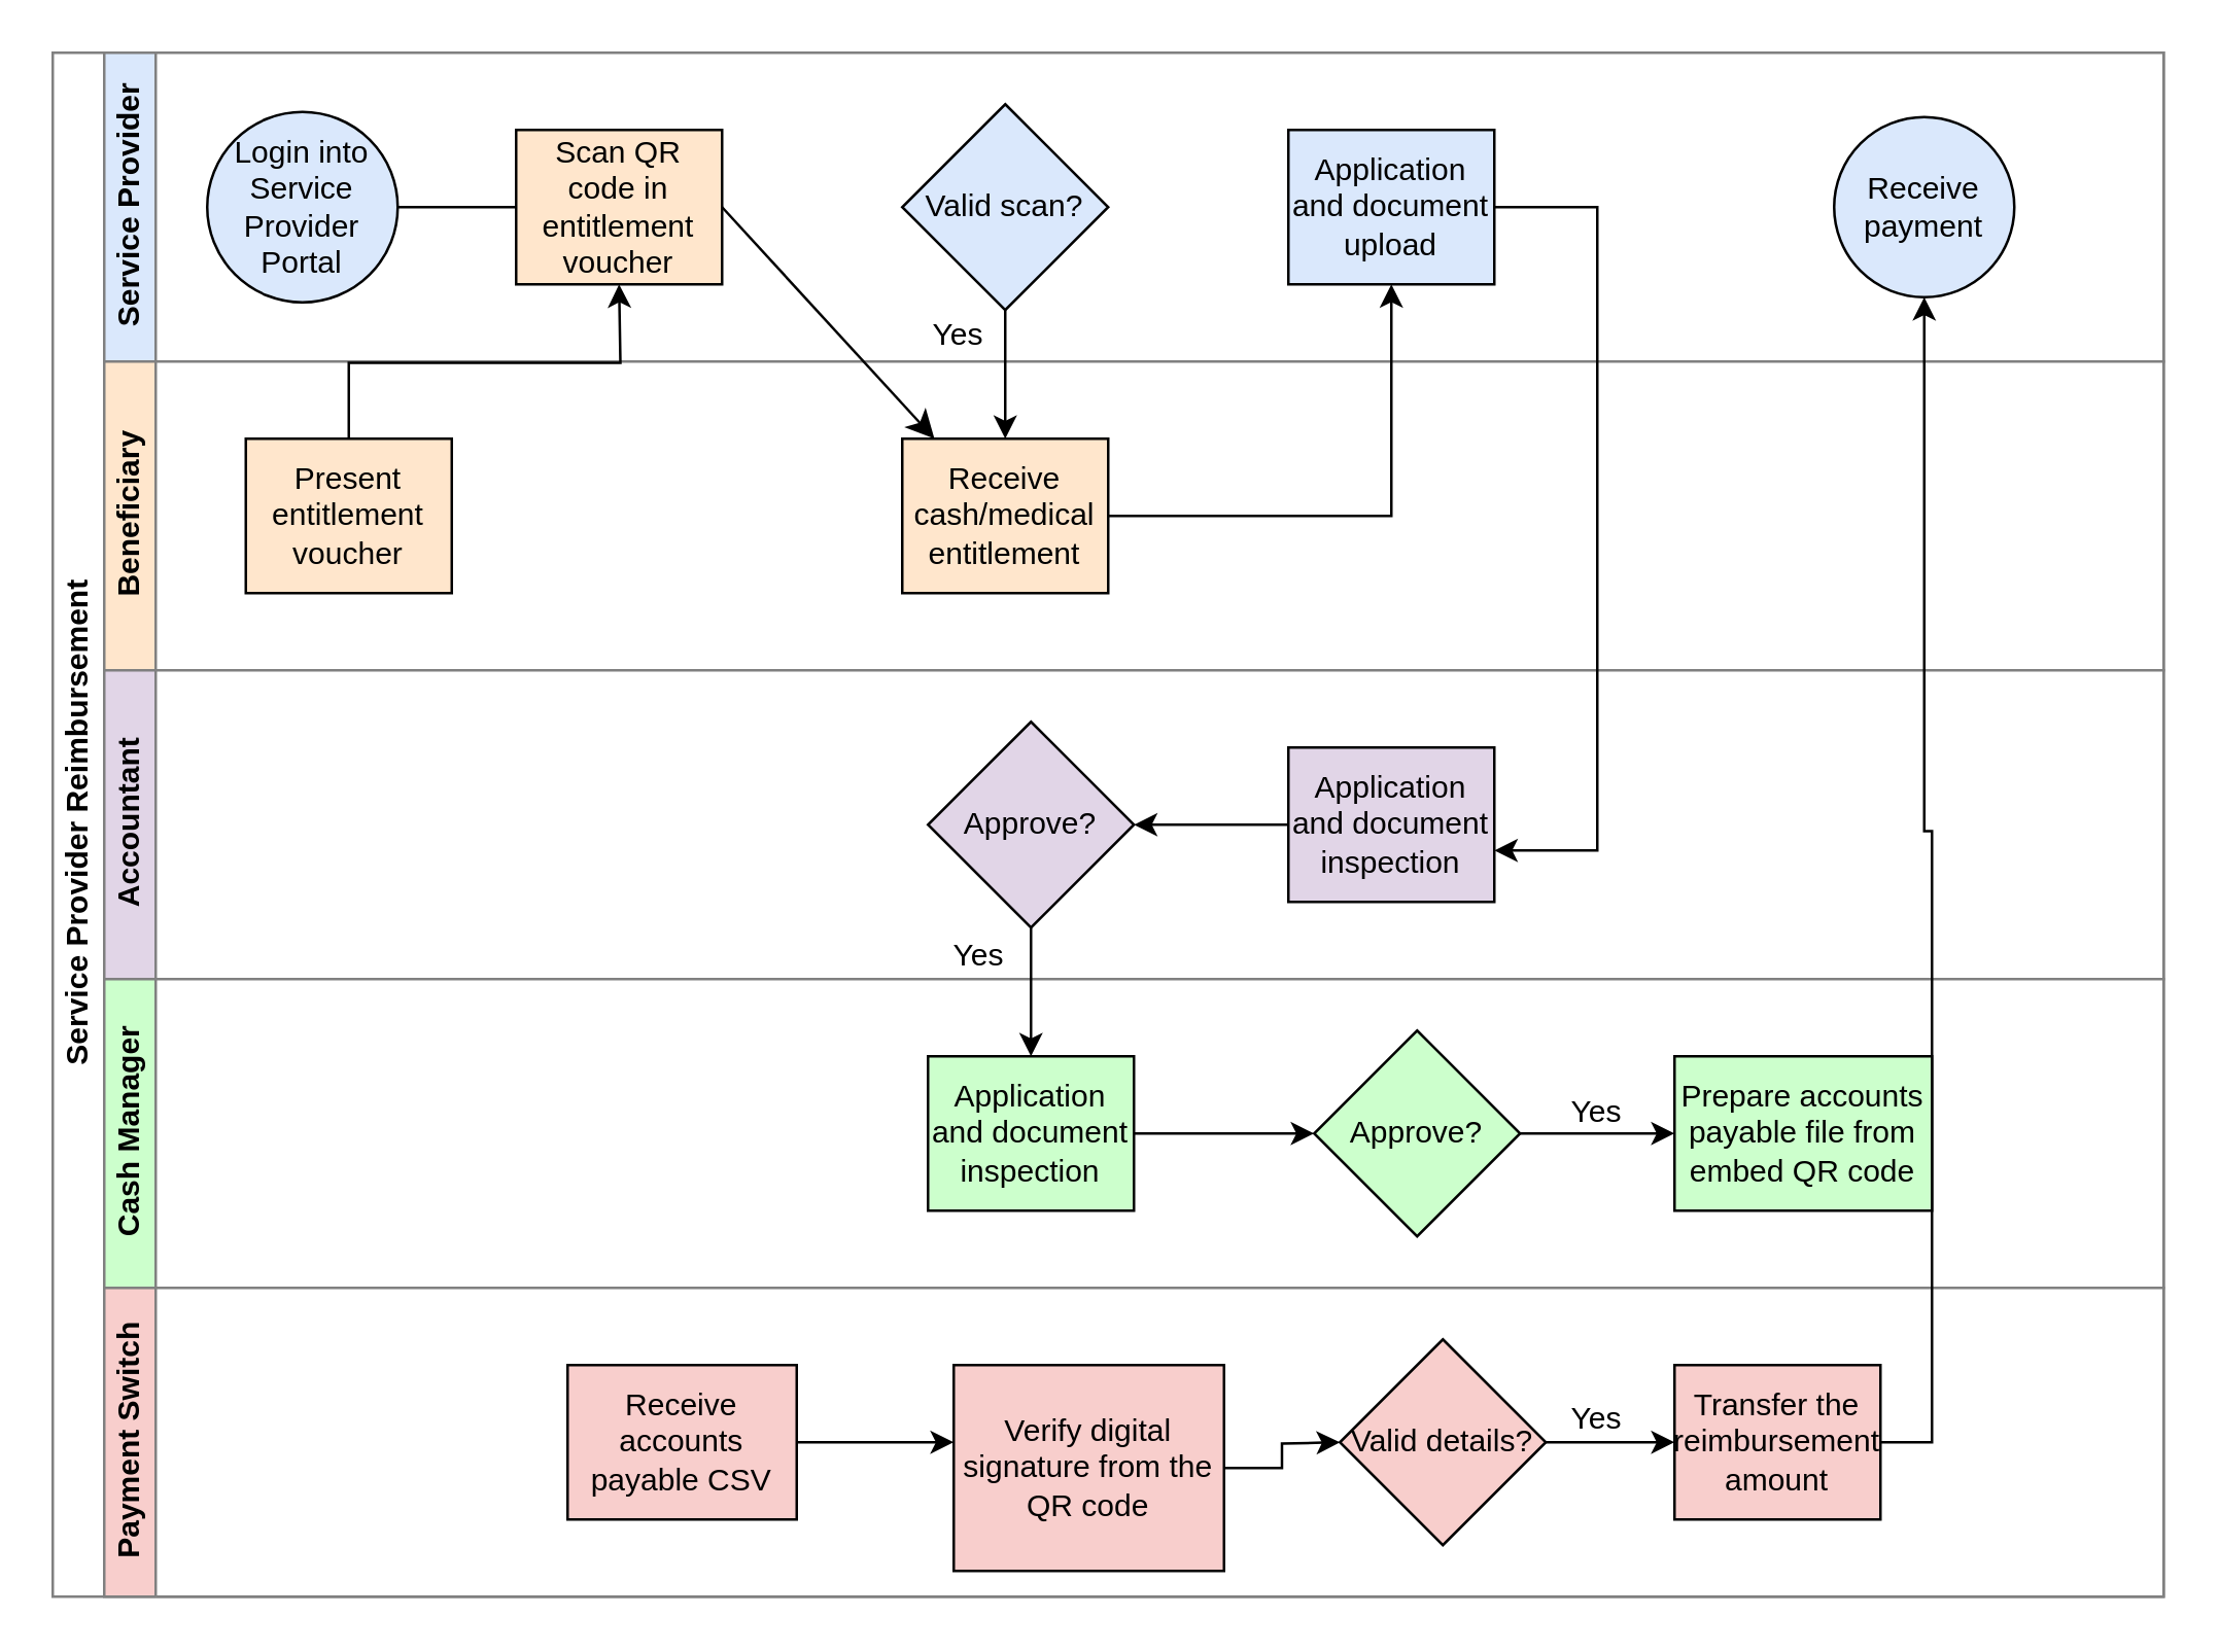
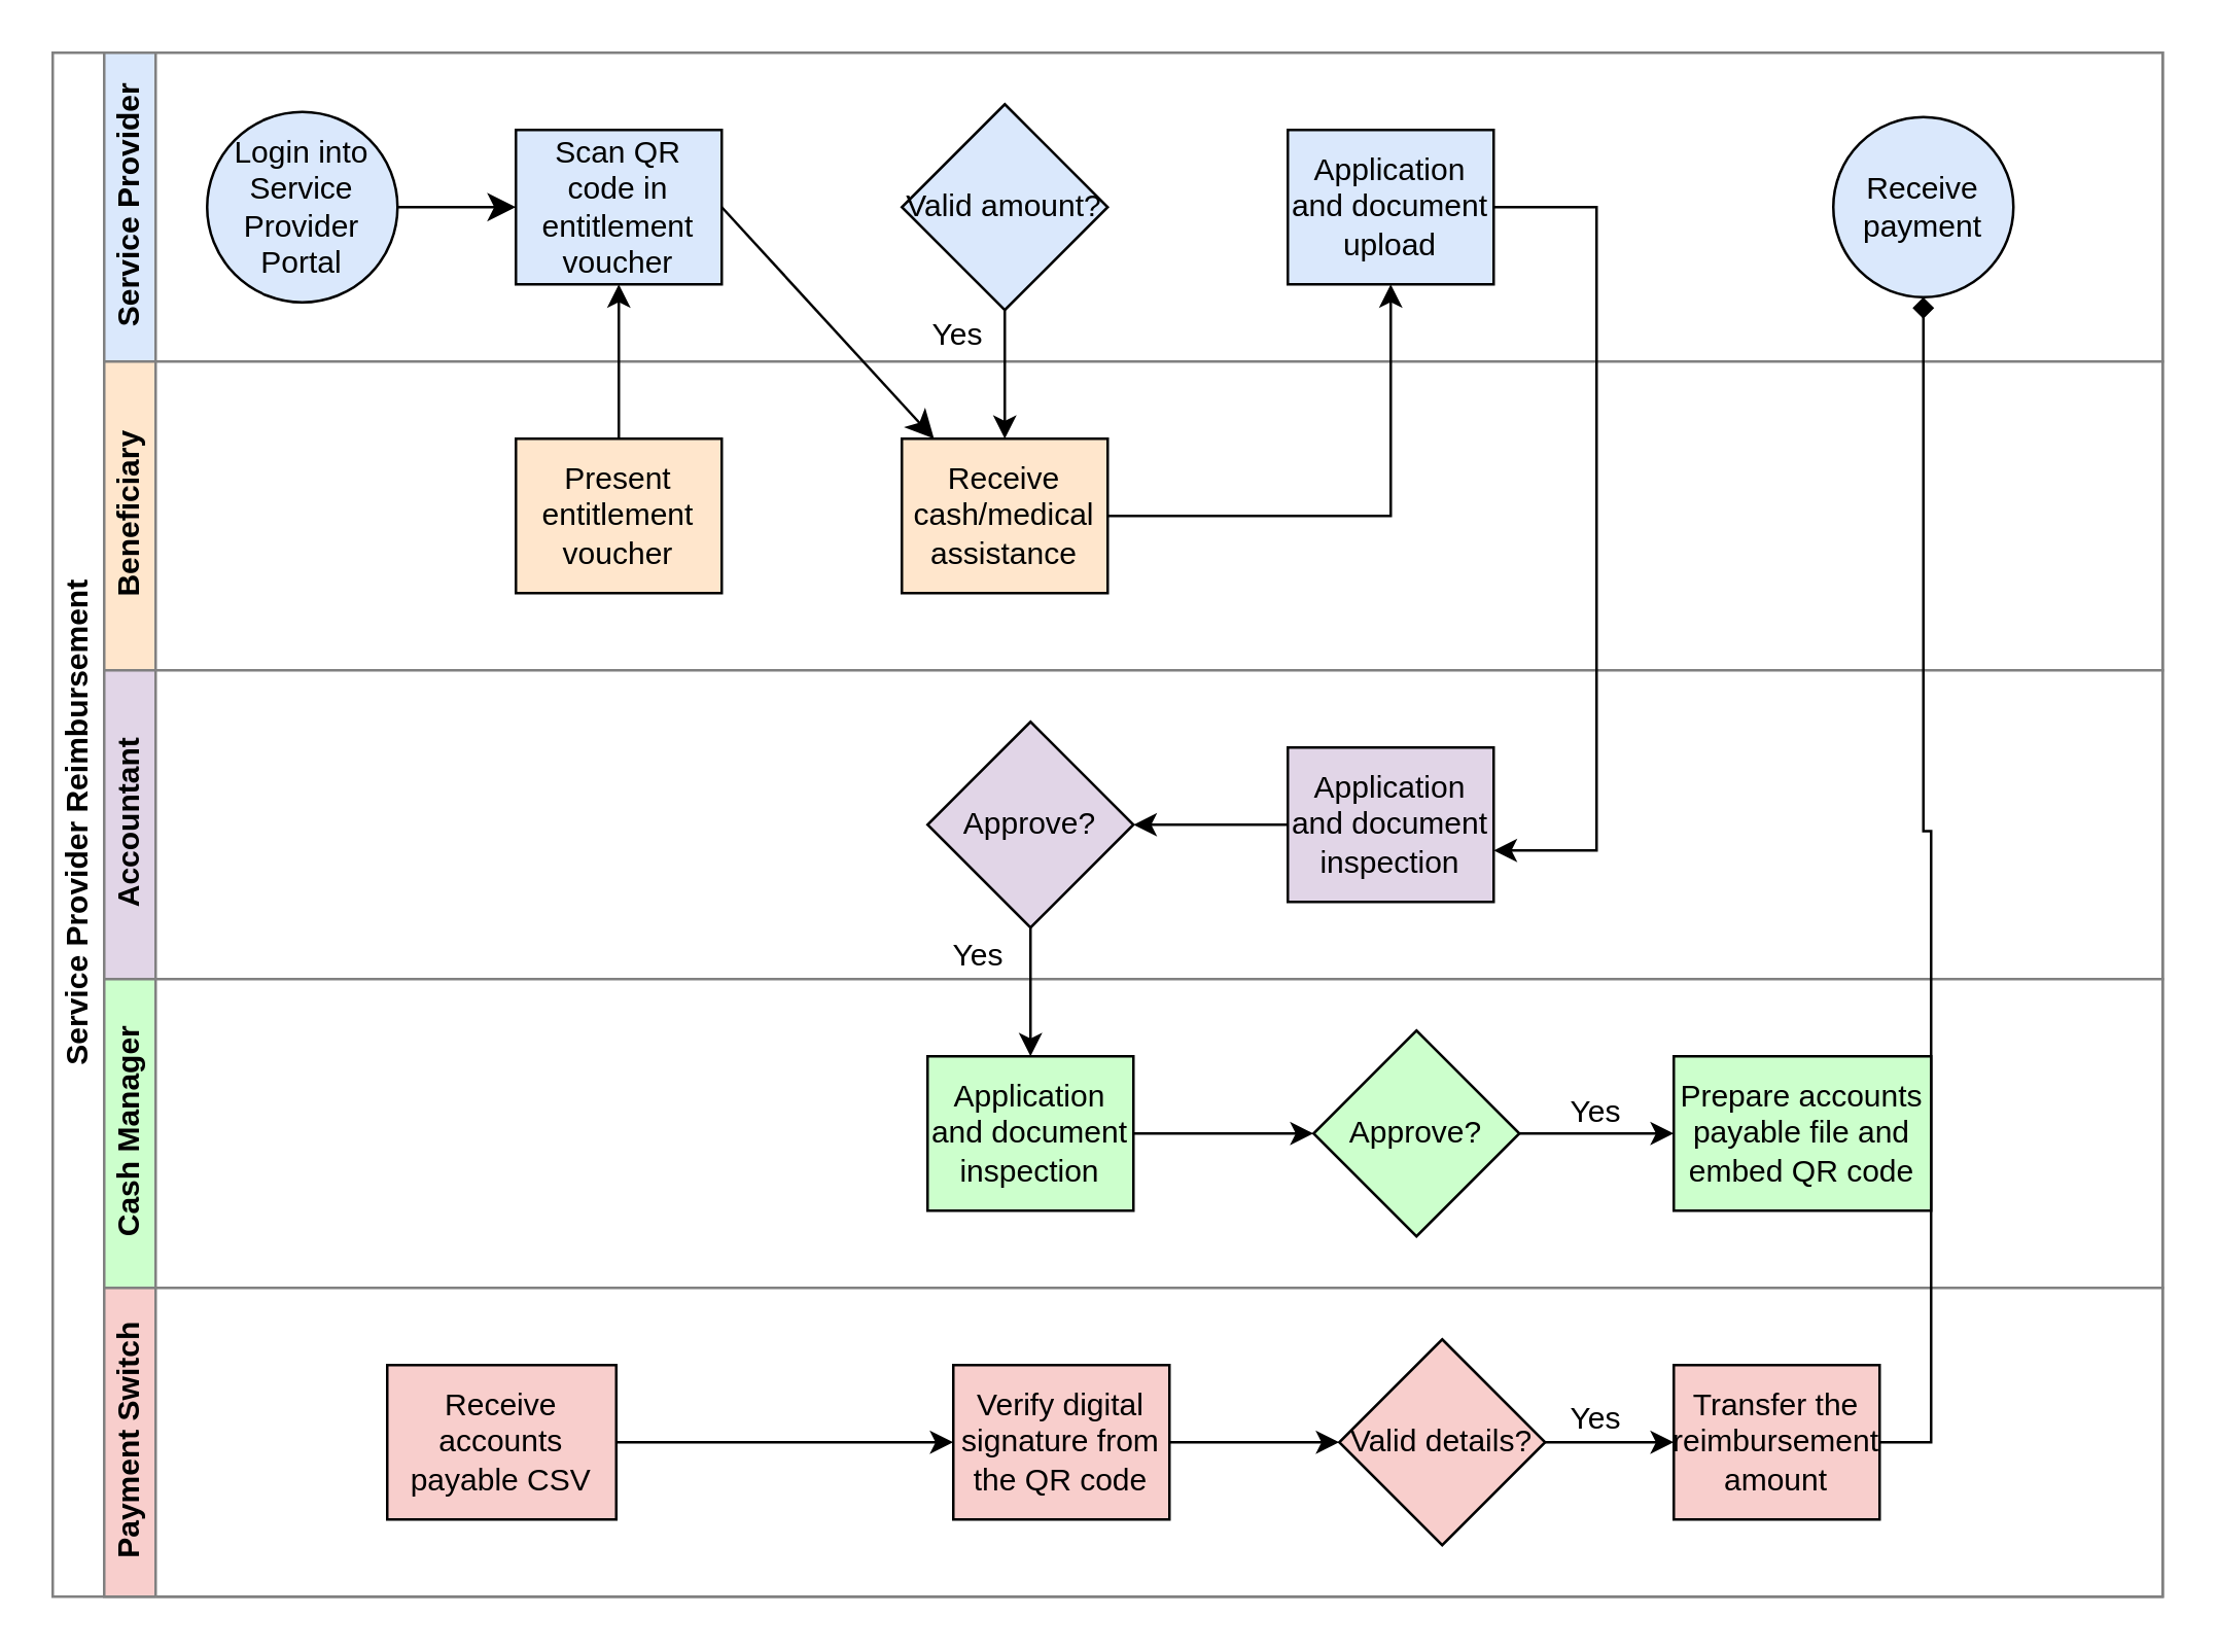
- <mxCell id="35" style="edgeStyle=none;curved=1;rounded=0;orthogonalLoop=1;jettySize=auto;html=1;exitX=1;exitY=0.5;exitDx=0;exitDy=0;entryX=0;entryY=0.5;entryDx=0;entryDy=0;fontSize=12;startSize=8;endSize=8;endArrow=none;" edge="1" parent="4" source="33" target="34"><mxGeometry relative="1" as="geometry" /></mxCell>
+ <mxCell id="35" style="edgeStyle=none;curved=1;rounded=0;orthogonalLoop=1;jettySize=auto;html=1;exitX=1;exitY=0.5;exitDx=0;exitDy=0;entryX=0;entryY=0.5;entryDx=0;entryDy=0;fontSize=12;startSize=8;endSize=8;" edge="1" parent="4" source="33" target="34"><mxGeometry relative="1" as="geometry" /></mxCell>
- <mxCell id="34" value="Scan QR code in entitlement voucher" style="rounded=0;whiteSpace=wrap;html=1;fontFamily=Helvetica;fontSize=12;align=center;container=0;fillColor=#ffe6cc;strokeColor=#000000;" vertex="1" parent="4"><mxGeometry x="180" y="30" width="80" height="60" as="geometry" /></mxCell>
+ <mxCell id="34" value="Scan QR code in entitlement voucher" style="rounded=0;whiteSpace=wrap;html=1;fontFamily=Helvetica;fontSize=12;align=center;container=0;fillColor=#dae8fc;strokeColor=#000000;" vertex="1" parent="4"><mxGeometry x="180" y="30" width="80" height="60" as="geometry" /></mxCell>
- <mxCell id="8" value="Valid scan?" style="rhombus;whiteSpace=wrap;html=1;fontFamily=Helvetica;fontSize=12;align=center;container=0;fillColor=#DAE8FC;strokeColor=#000000;" vertex="1" parent="6"><mxGeometry x="310" y="20" width="80" height="80" as="geometry" /></mxCell>
+ <mxCell id="8" value="Valid amount?" style="rhombus;whiteSpace=wrap;html=1;fontFamily=Helvetica;fontSize=12;align=center;container=0;fillColor=#DAE8FC;strokeColor=#000000;" vertex="1" parent="6"><mxGeometry x="310" y="20" width="80" height="80" as="geometry" /></mxCell>
- <mxCell id="40" style="edgeStyle=orthogonalEdgeStyle;rounded=0;orthogonalLoop=1;jettySize=auto;html=1;exitX=1;exitY=0.5;exitDx=0;exitDy=0;entryX=0.5;entryY=1;entryDx=0;entryDy=0;" edge="1" parent="4" source="27" target="36"><mxGeometry relative="1" as="geometry" /></mxCell>
+ <mxCell id="40" style="edgeStyle=orthogonalEdgeStyle;rounded=0;orthogonalLoop=1;jettySize=auto;html=1;exitX=1;exitY=0.5;exitDx=0;exitDy=0;entryX=0.5;entryY=1;entryDx=0;entryDy=0;endArrow=diamond;" edge="1" parent="4" source="27" target="36"><mxGeometry relative="1" as="geometry" /></mxCell>
- <mxCell id="12" value="Present entitlement voucher" style="rounded=0;whiteSpace=wrap;html=1;fontFamily=Helvetica;fontSize=12;align=center;container=0;fillColor=#ffe6cc;strokeColor=#000000;" vertex="1" parent="10"><mxGeometry x="55" y="30" width="80" height="60" as="geometry" /></mxCell>
+ <mxCell id="12" value="Present entitlement voucher" style="rounded=0;whiteSpace=wrap;html=1;fontFamily=Helvetica;fontSize=12;align=center;container=0;fillColor=#ffe6cc;strokeColor=#000000;" vertex="1" parent="10"><mxGeometry x="160" y="30" width="80" height="60" as="geometry" /></mxCell>
- <mxCell id="13" value="Receive cash/medical entitlement" style="rounded=0;whiteSpace=wrap;html=1;fontFamily=Helvetica;fontSize=12;align=center;container=0;fillColor=#FFE6CC;strokeColor=#000000;" vertex="1" parent="10"><mxGeometry x="310" y="30" width="80" height="60" as="geometry" /></mxCell>
+ <mxCell id="13" value="Receive cash/medical assistance" style="rounded=0;whiteSpace=wrap;html=1;fontFamily=Helvetica;fontSize=12;align=center;container=0;fillColor=#FFE6CC;strokeColor=#000000;" vertex="1" parent="10"><mxGeometry x="310" y="30" width="80" height="60" as="geometry" /></mxCell>
- <mxCell id="25" value="Prepare accounts payable file from embed QR code" style="rounded=0;whiteSpace=wrap;html=1;fontFamily=Helvetica;fontSize=12;fontColor=#000000;align=center;container=0;fillColor=#CCFFCC;" vertex="1" parent="19"><mxGeometry x="610" y="30" width="100" height="60" as="geometry" /></mxCell>
+ <mxCell id="25" value="Prepare accounts payable file and embed QR code" style="rounded=0;whiteSpace=wrap;html=1;fontFamily=Helvetica;fontSize=12;fontColor=#000000;align=center;container=0;fillColor=#CCFFCC;" vertex="1" parent="19"><mxGeometry x="610" y="30" width="100" height="60" as="geometry" /></mxCell>
- <mxCell id="29" value="Receive accounts payable CSV" style="rounded=0;whiteSpace=wrap;html=1;fontFamily=Helvetica;fontSize=12;fontColor=#000000;align=center;container=0;fillColor=#F8CECC;" vertex="1" parent="26"><mxGeometry x="180" y="30" width="89" height="60" as="geometry" /></mxCell>
+ <mxCell id="29" value="Receive accounts payable CSV" style="rounded=0;whiteSpace=wrap;html=1;fontFamily=Helvetica;fontSize=12;fontColor=#000000;align=center;container=0;fillColor=#F8CECC;" vertex="1" parent="26"><mxGeometry x="110" y="30" width="89" height="60" as="geometry" /></mxCell>
- <mxCell id="31" value="Verify digital signature from the QR code" style="rounded=0;whiteSpace=wrap;html=1;fontFamily=Helvetica;fontSize=12;fontColor=#000000;align=center;container=0;fillColor=#F8CECC;" vertex="1" parent="26"><mxGeometry x="330" y="30" width="105" height="80" as="geometry" /></mxCell>
+ <mxCell id="31" value="Verify digital signature from the QR code" style="rounded=0;whiteSpace=wrap;html=1;fontFamily=Helvetica;fontSize=12;fontColor=#000000;align=center;container=0;fillColor=#F8CECC;" vertex="1" parent="26"><mxGeometry x="330" y="30" width="84" height="60" as="geometry" /></mxCell>
